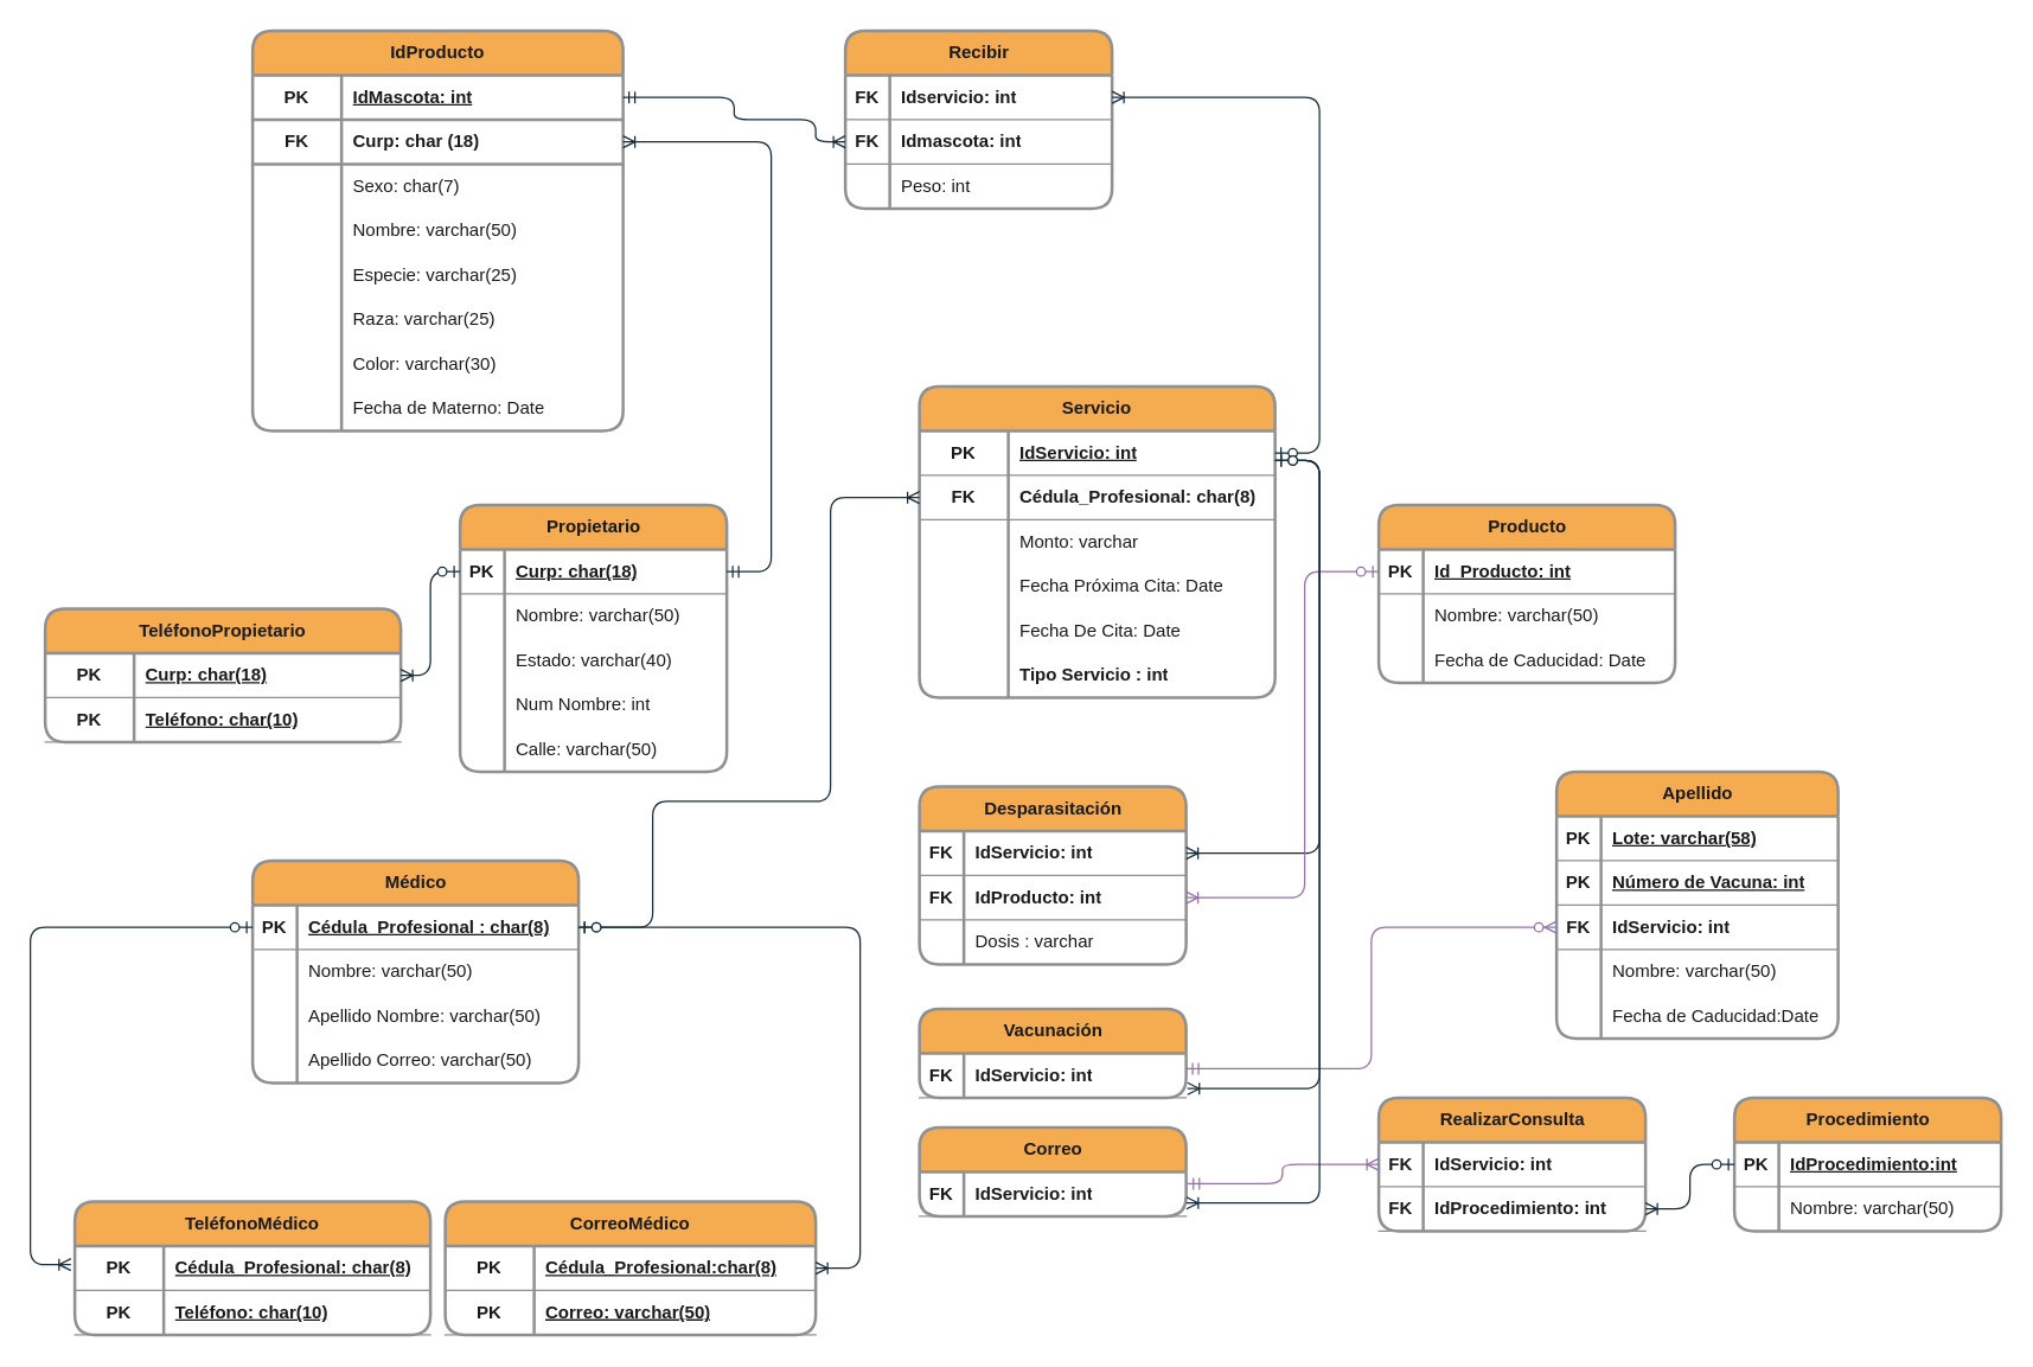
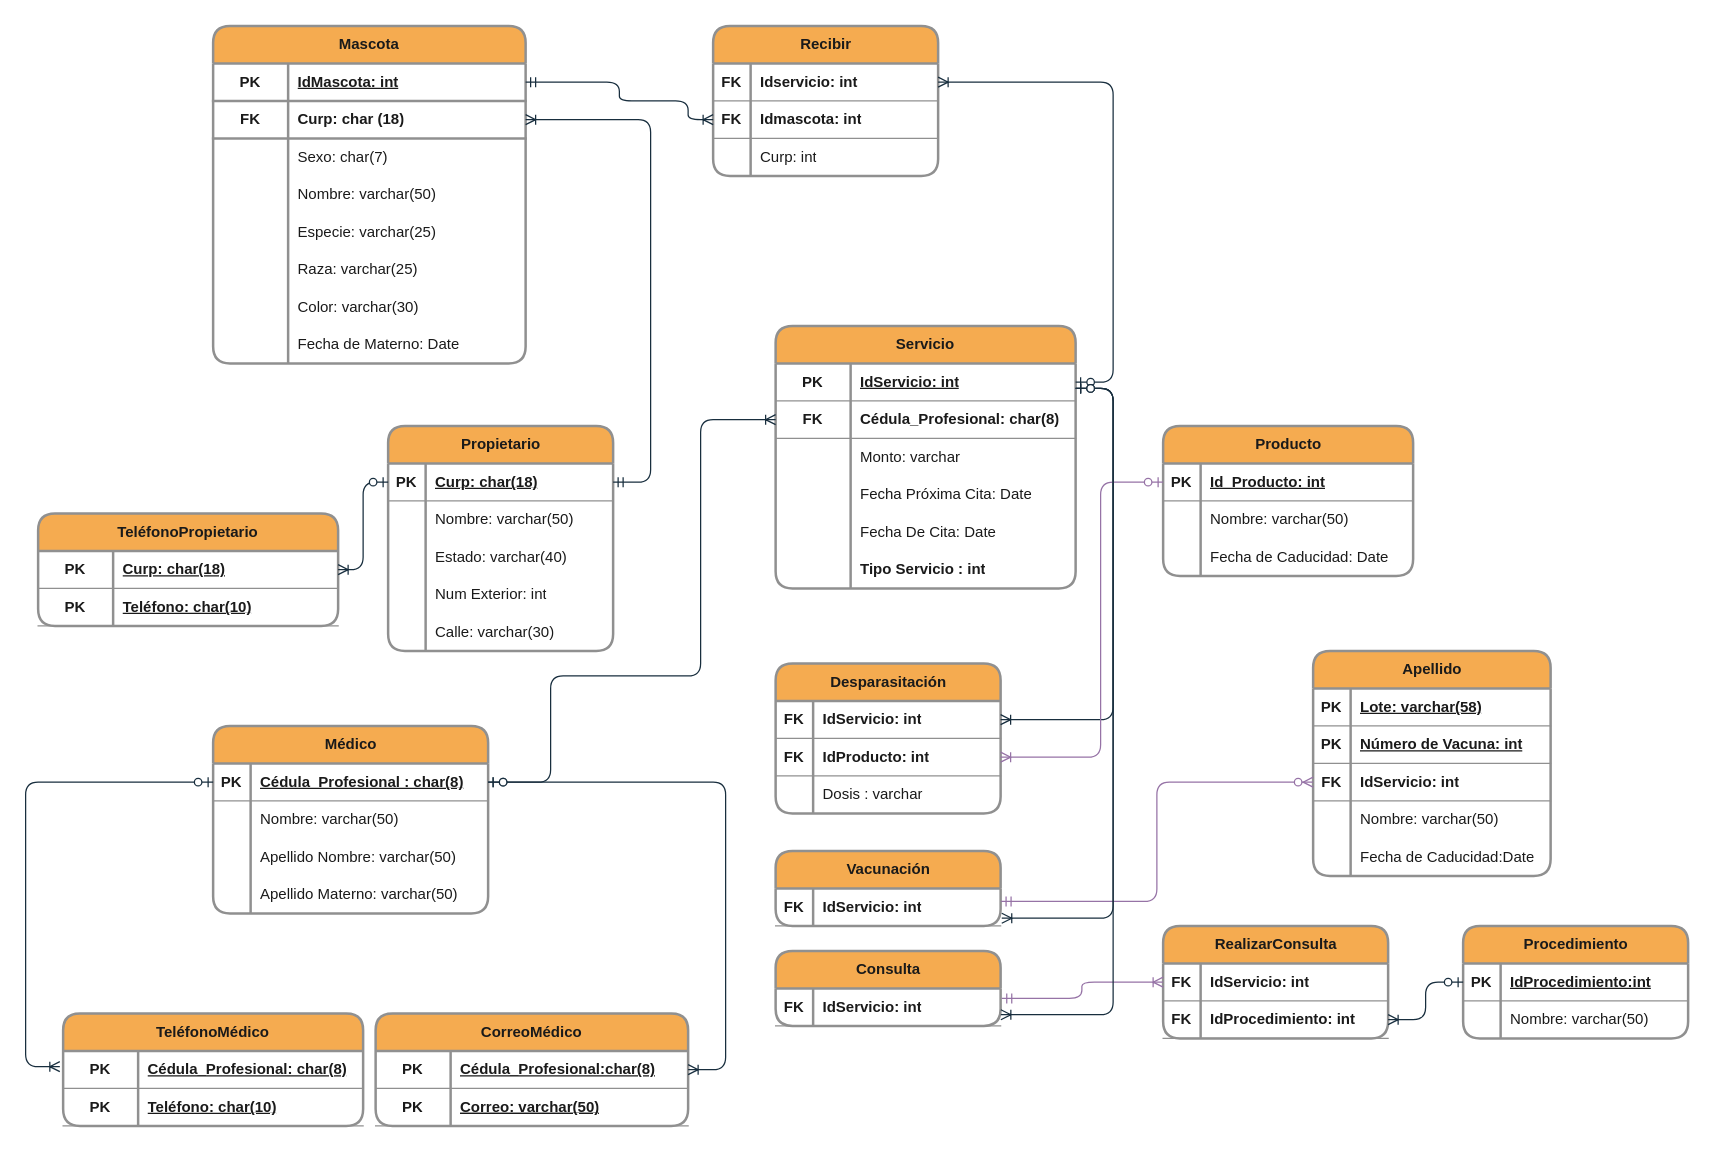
- <mxCell id="78" value="IdProducto" style="shape=table;startSize=30;container=1;collapsible=1;childLayout=tableLayout;fixedRows=1;rowLines=0;fontStyle=1;align=center;resizeLast=1;html=1;whiteSpace=wrap;fontSize=12;strokeWidth=2;labelBackgroundColor=none;fillColor=#F5AB50;strokeColor=#909090;fontColor=#1A1A1A;rounded=1;" vertex="1" parent="1"><mxGeometry x="170" y="20" width="250" height="270" as="geometry" /></mxCell>
+ <mxCell id="78" value="Mascota" style="shape=table;startSize=30;container=1;collapsible=1;childLayout=tableLayout;fixedRows=1;rowLines=0;fontStyle=1;align=center;resizeLast=1;html=1;whiteSpace=wrap;fontSize=12;strokeWidth=2;labelBackgroundColor=none;fillColor=#F5AB50;strokeColor=#909090;fontColor=#1A1A1A;rounded=1;" vertex="1" parent="1"><mxGeometry x="170" y="20" width="250" height="270" as="geometry" /></mxCell>
- <mxCell id="138" value="Peso: int" style="shape=partialRectangle;connectable=0;fillColor=none;top=0;left=0;bottom=0;right=0;align=left;spacingLeft=6;overflow=hidden;whiteSpace=wrap;html=1;labelBackgroundColor=none;strokeColor=#909090;fontColor=#1A1A1A;rounded=1;" vertex="1" parent="136"><mxGeometry x="30" width="150" height="30" as="geometry"><mxRectangle width="150" height="30" as="alternateBounds" /></mxGeometry></mxCell>
+ <mxCell id="138" value="Curp: int" style="shape=partialRectangle;connectable=0;fillColor=none;top=0;left=0;bottom=0;right=0;align=left;spacingLeft=6;overflow=hidden;whiteSpace=wrap;html=1;labelBackgroundColor=none;strokeColor=#909090;fontColor=#1A1A1A;rounded=1;" vertex="1" parent="136"><mxGeometry x="30" width="150" height="30" as="geometry"><mxRectangle width="150" height="30" as="alternateBounds" /></mxGeometry></mxCell>
- <mxCell id="27" value="Num Nombre: int" style="shape=partialRectangle;connectable=0;fillColor=none;top=0;left=0;bottom=0;right=0;align=left;spacingLeft=6;overflow=hidden;whiteSpace=wrap;html=1;labelBackgroundColor=none;strokeColor=#909090;fontColor=#1A1A1A;rounded=1;" vertex="1" parent="25"><mxGeometry x="30" width="150" height="30" as="geometry"><mxRectangle width="150" height="30" as="alternateBounds" /></mxGeometry></mxCell>
+ <mxCell id="27" value="Num Exterior: int" style="shape=partialRectangle;connectable=0;fillColor=none;top=0;left=0;bottom=0;right=0;align=left;spacingLeft=6;overflow=hidden;whiteSpace=wrap;html=1;labelBackgroundColor=none;strokeColor=#909090;fontColor=#1A1A1A;rounded=1;" vertex="1" parent="25"><mxGeometry x="30" width="150" height="30" as="geometry"><mxRectangle width="150" height="30" as="alternateBounds" /></mxGeometry></mxCell>
- <mxCell id="30" value="Calle: varchar(50)" style="shape=partialRectangle;connectable=0;fillColor=none;top=0;left=0;bottom=0;right=0;align=left;spacingLeft=6;overflow=hidden;whiteSpace=wrap;html=1;labelBackgroundColor=none;strokeColor=#909090;fontColor=#1A1A1A;rounded=1;" vertex="1" parent="28"><mxGeometry x="30" width="150" height="30" as="geometry"><mxRectangle width="150" height="30" as="alternateBounds" /></mxGeometry></mxCell>
+ <mxCell id="30" value="Calle: varchar(30)" style="shape=partialRectangle;connectable=0;fillColor=none;top=0;left=0;bottom=0;right=0;align=left;spacingLeft=6;overflow=hidden;whiteSpace=wrap;html=1;labelBackgroundColor=none;strokeColor=#909090;fontColor=#1A1A1A;rounded=1;" vertex="1" parent="28"><mxGeometry x="30" width="150" height="30" as="geometry"><mxRectangle width="150" height="30" as="alternateBounds" /></mxGeometry></mxCell>
- <mxCell id="14" value="Apellido Correo: varchar(50)" style="shape=partialRectangle;connectable=0;fillColor=none;top=0;left=0;bottom=0;right=0;align=left;spacingLeft=6;overflow=hidden;whiteSpace=wrap;html=1;labelBackgroundColor=none;strokeColor=#909090;fontColor=#1A1A1A;rounded=1;" vertex="1" parent="12"><mxGeometry x="30" width="190" height="30" as="geometry"><mxRectangle width="190" height="30" as="alternateBounds" /></mxGeometry></mxCell>
+ <mxCell id="14" value="Apellido Materno: varchar(50)" style="shape=partialRectangle;connectable=0;fillColor=none;top=0;left=0;bottom=0;right=0;align=left;spacingLeft=6;overflow=hidden;whiteSpace=wrap;html=1;labelBackgroundColor=none;strokeColor=#909090;fontColor=#1A1A1A;rounded=1;" vertex="1" parent="12"><mxGeometry x="30" width="190" height="30" as="geometry"><mxRectangle width="190" height="30" as="alternateBounds" /></mxGeometry></mxCell>
- <mxCell id="160" value="Correo" style="shape=table;startSize=30;container=1;collapsible=1;childLayout=tableLayout;fixedRows=1;rowLines=0;fontStyle=1;align=center;resizeLast=1;html=1;strokeWidth=2;labelBackgroundColor=none;fillColor=#F5AB50;strokeColor=#909090;fontColor=#1A1A1A;rounded=1;" vertex="1" parent="1"><mxGeometry x="620" y="760" width="180" height="60" as="geometry" /></mxCell>
+ <mxCell id="160" value="Consulta" style="shape=table;startSize=30;container=1;collapsible=1;childLayout=tableLayout;fixedRows=1;rowLines=0;fontStyle=1;align=center;resizeLast=1;html=1;strokeWidth=2;labelBackgroundColor=none;fillColor=#F5AB50;strokeColor=#909090;fontColor=#1A1A1A;rounded=1;" vertex="1" parent="1"><mxGeometry x="620" y="760" width="180" height="60" as="geometry" /></mxCell>
